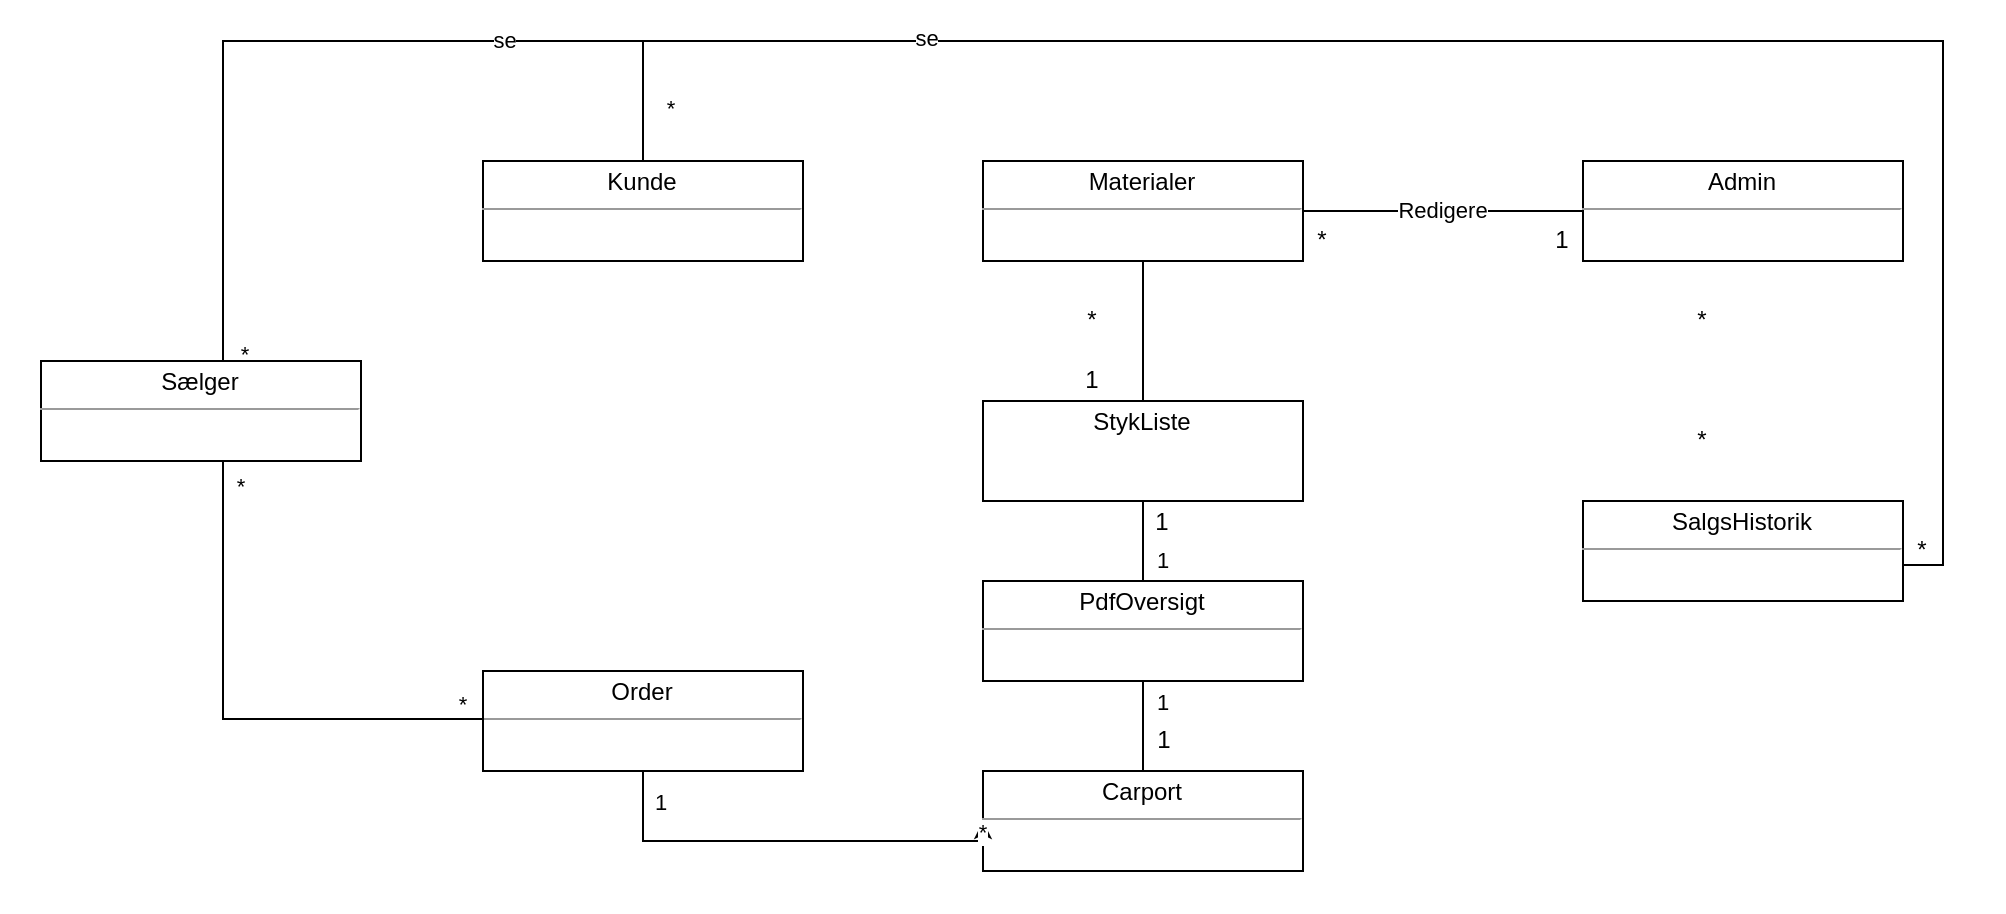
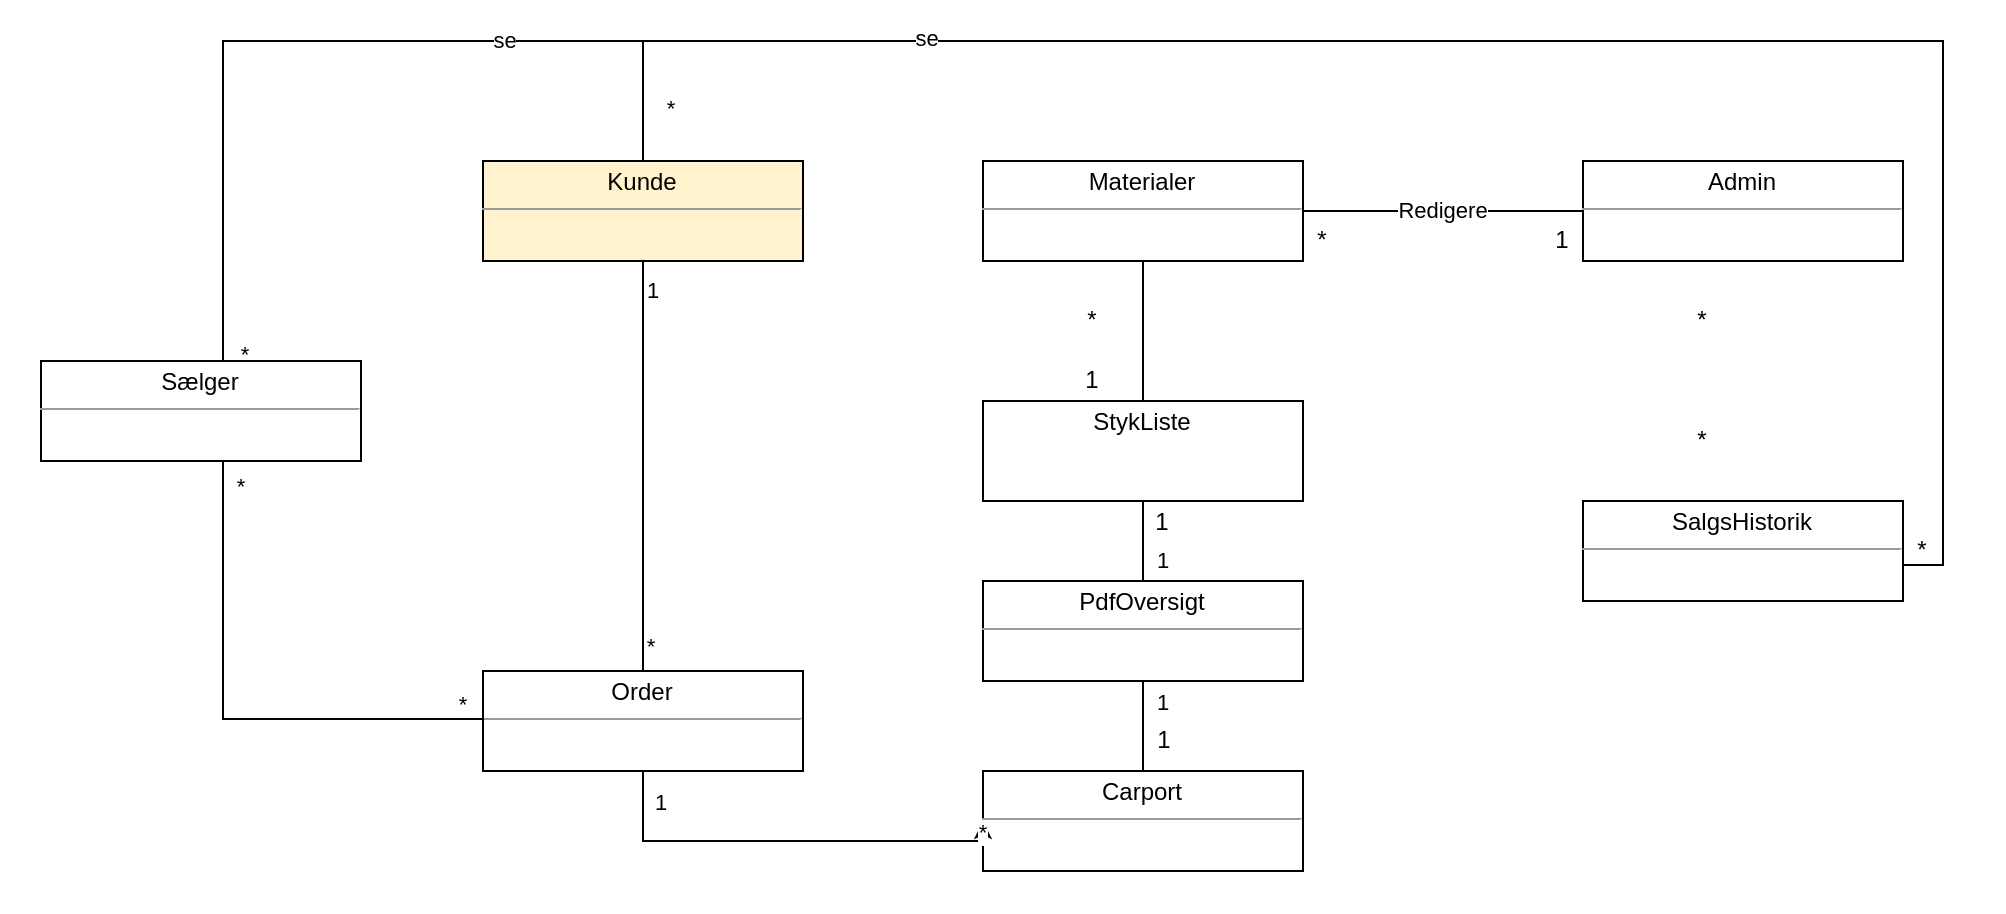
- <mxCell id="14" value="&lt;p style=&quot;margin: 0px ; margin-top: 4px ; text-align: center&quot;&gt;Kunde&lt;/p&gt;&lt;hr size=&quot;1&quot;&gt;&lt;p style=&quot;margin: 0px ; margin-left: 4px&quot;&gt;&lt;br&gt;&lt;/p&gt;" style="verticalAlign=top;align=left;overflow=fill;fontSize=12;fontFamily=Helvetica;html=1;" parent="1" vertex="1"><mxGeometry x="241" y="80" width="160" height="50" as="geometry" /></mxCell>
+ <mxCell id="14" value="&lt;p style=&quot;margin: 0px ; margin-top: 4px ; text-align: center&quot;&gt;Kunde&lt;/p&gt;&lt;hr size=&quot;1&quot;&gt;&lt;p style=&quot;margin: 0px ; margin-left: 4px&quot;&gt;&lt;br&gt;&lt;/p&gt;" style="verticalAlign=top;align=left;overflow=fill;fontSize=12;fontFamily=Helvetica;html=1;fillColor=#fff2cc;" parent="1" vertex="1"><mxGeometry x="241" y="80" width="160" height="50" as="geometry" /></mxCell>
+ <mxCell id="9" style="edgeStyle=orthogonalEdgeStyle;rounded=0;orthogonalLoop=1;jettySize=auto;html=1;exitX=0.5;exitY=1;exitDx=0;exitDy=0;entryX=0.5;entryY=0;entryDx=0;entryDy=0;endArrow=none;endFill=0;" parent="1" source="14" target="8" edge="1"><mxGeometry relative="1" as="geometry" /></mxCell>
+ <mxCell id="10" value="1" style="edgeLabel;html=1;align=center;verticalAlign=middle;resizable=0;points=[];" parent="9" vertex="1" connectable="0"><mxGeometry x="-0.864" y="2" relative="1" as="geometry"><mxPoint x="2" as="offset" /></mxGeometry></mxCell>
+ <mxCell id="11" value="*" style="edgeLabel;html=1;align=center;verticalAlign=middle;resizable=0;points=[];" parent="9" vertex="1" connectable="0"><mxGeometry x="0.874" y="1" relative="1" as="geometry"><mxPoint x="2" as="offset" /></mxGeometry></mxCell>
